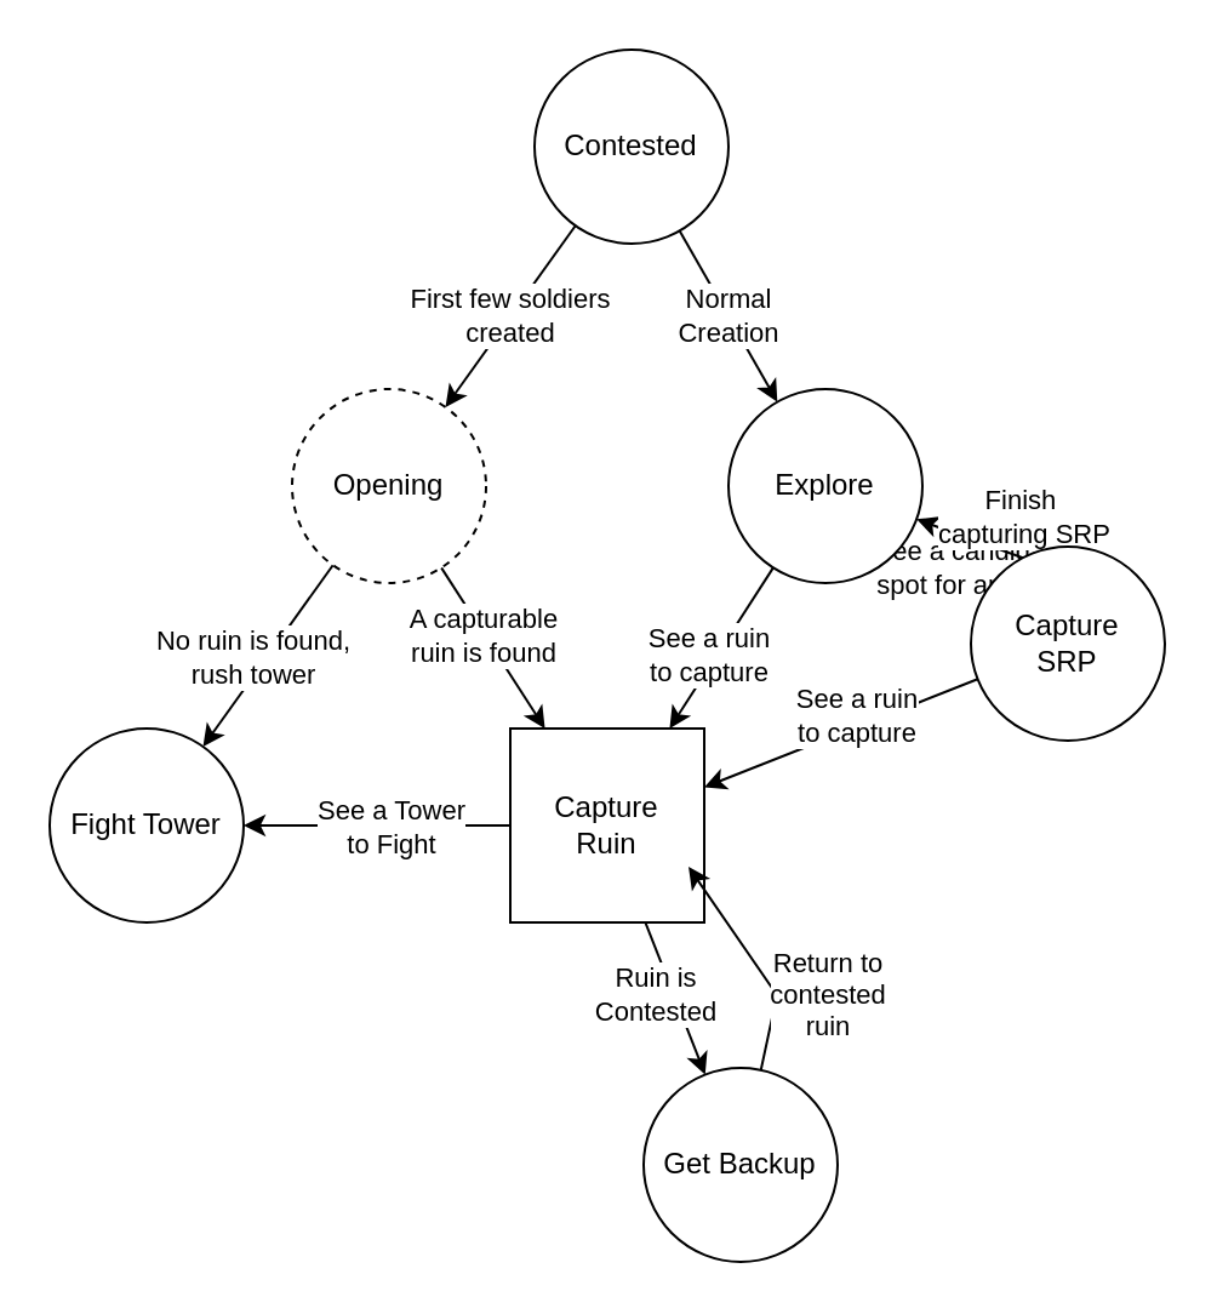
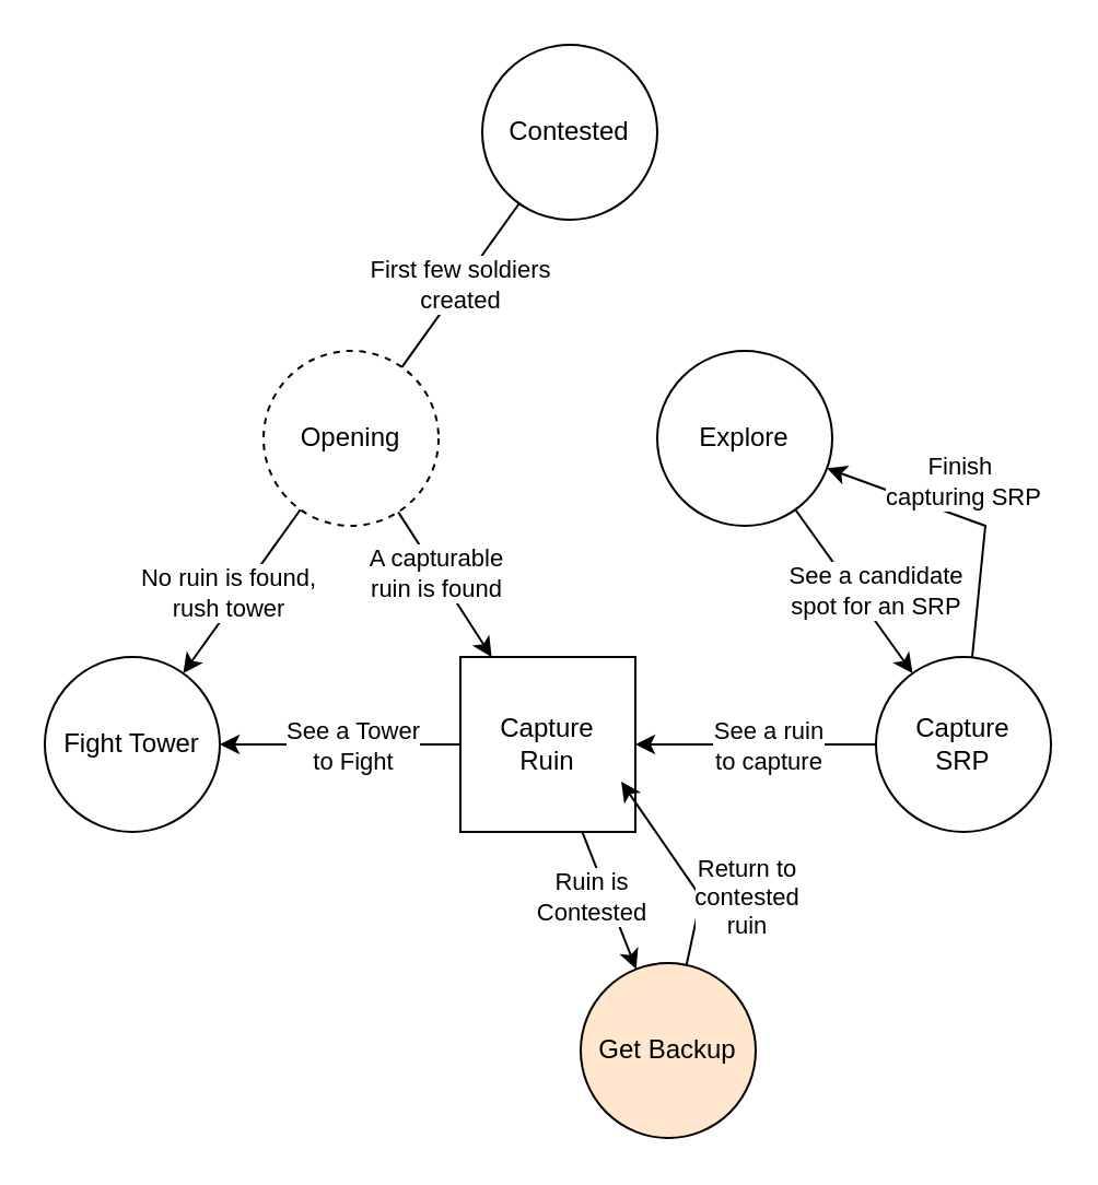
- <mxCell id="3" value="" style="edgeStyle=none;rounded=0;orthogonalLoop=1;jettySize=auto;html=1;" edge="1" parent="1" source="5" target="15"><mxGeometry relative="1" as="geometry" /></mxCell>
- <mxCell id="4" value="Normal&lt;div&gt;Creation&lt;/div&gt;" style="edgeLabel;html=1;align=center;verticalAlign=middle;resizable=0;points=[];" vertex="1" connectable="0" parent="3"><mxGeometry x="-0.257" y="-2" relative="1" as="geometry"><mxPoint x="7" y="8" as="offset" /></mxGeometry></mxCell>
- <mxCell id="2" value="First few soldiers&lt;div&gt;created&lt;/div&gt;" style="edgeStyle=none;rounded=0;orthogonalLoop=1;jettySize=auto;html=1;" edge="1" parent="1" source="5" target="10"><mxGeometry relative="1" as="geometry" /></mxCell>
+ <mxCell id="2" value="First few soldiers&lt;div&gt;created&lt;/div&gt;" style="edgeStyle=none;rounded=0;orthogonalLoop=1;jettySize=auto;html=1;endArrow=none;" edge="1" parent="1" source="5" target="10"><mxGeometry relative="1" as="geometry" /></mxCell>
- <mxCell id="11" value="" style="edgeStyle=none;rounded=0;orthogonalLoop=1;jettySize=auto;html=1;" edge="1" parent="1" source="15" target="20"><mxGeometry relative="1" as="geometry" /></mxCell>
- <mxCell id="12" value="See a ruin&lt;div&gt;to capture&lt;/div&gt;" style="edgeLabel;html=1;align=center;verticalAlign=middle;resizable=0;points=[];" vertex="1" connectable="0" parent="11"><mxGeometry x="0.121" y="-2" relative="1" as="geometry"><mxPoint x="-1" as="offset" /></mxGeometry></mxCell>
- <mxCell id="26" value="Capture&lt;div&gt;SRP&lt;/div&gt;" style="ellipse;whiteSpace=wrap;html=1;aspect=fixed;" vertex="1" parent="1"><mxGeometry x="400" y="225" width="80" height="80" as="geometry" /></mxCell>
+ <mxCell id="26" value="Capture&lt;div&gt;SRP&lt;/div&gt;" style="ellipse;whiteSpace=wrap;html=1;aspect=fixed;" vertex="1" parent="1"><mxGeometry x="400" y="300" width="80" height="80" as="geometry" /></mxCell>
- <mxCell id="27" value="Get Backup" style="ellipse;whiteSpace=wrap;html=1;aspect=fixed;" vertex="1" parent="1"><mxGeometry x="265" y="440" width="80" height="80" as="geometry" /></mxCell>
+ <mxCell id="27" value="Get Backup" style="ellipse;whiteSpace=wrap;html=1;aspect=fixed;fillColor=#ffe6cc;" vertex="1" parent="1"><mxGeometry x="265" y="440" width="80" height="80" as="geometry" /></mxCell>
